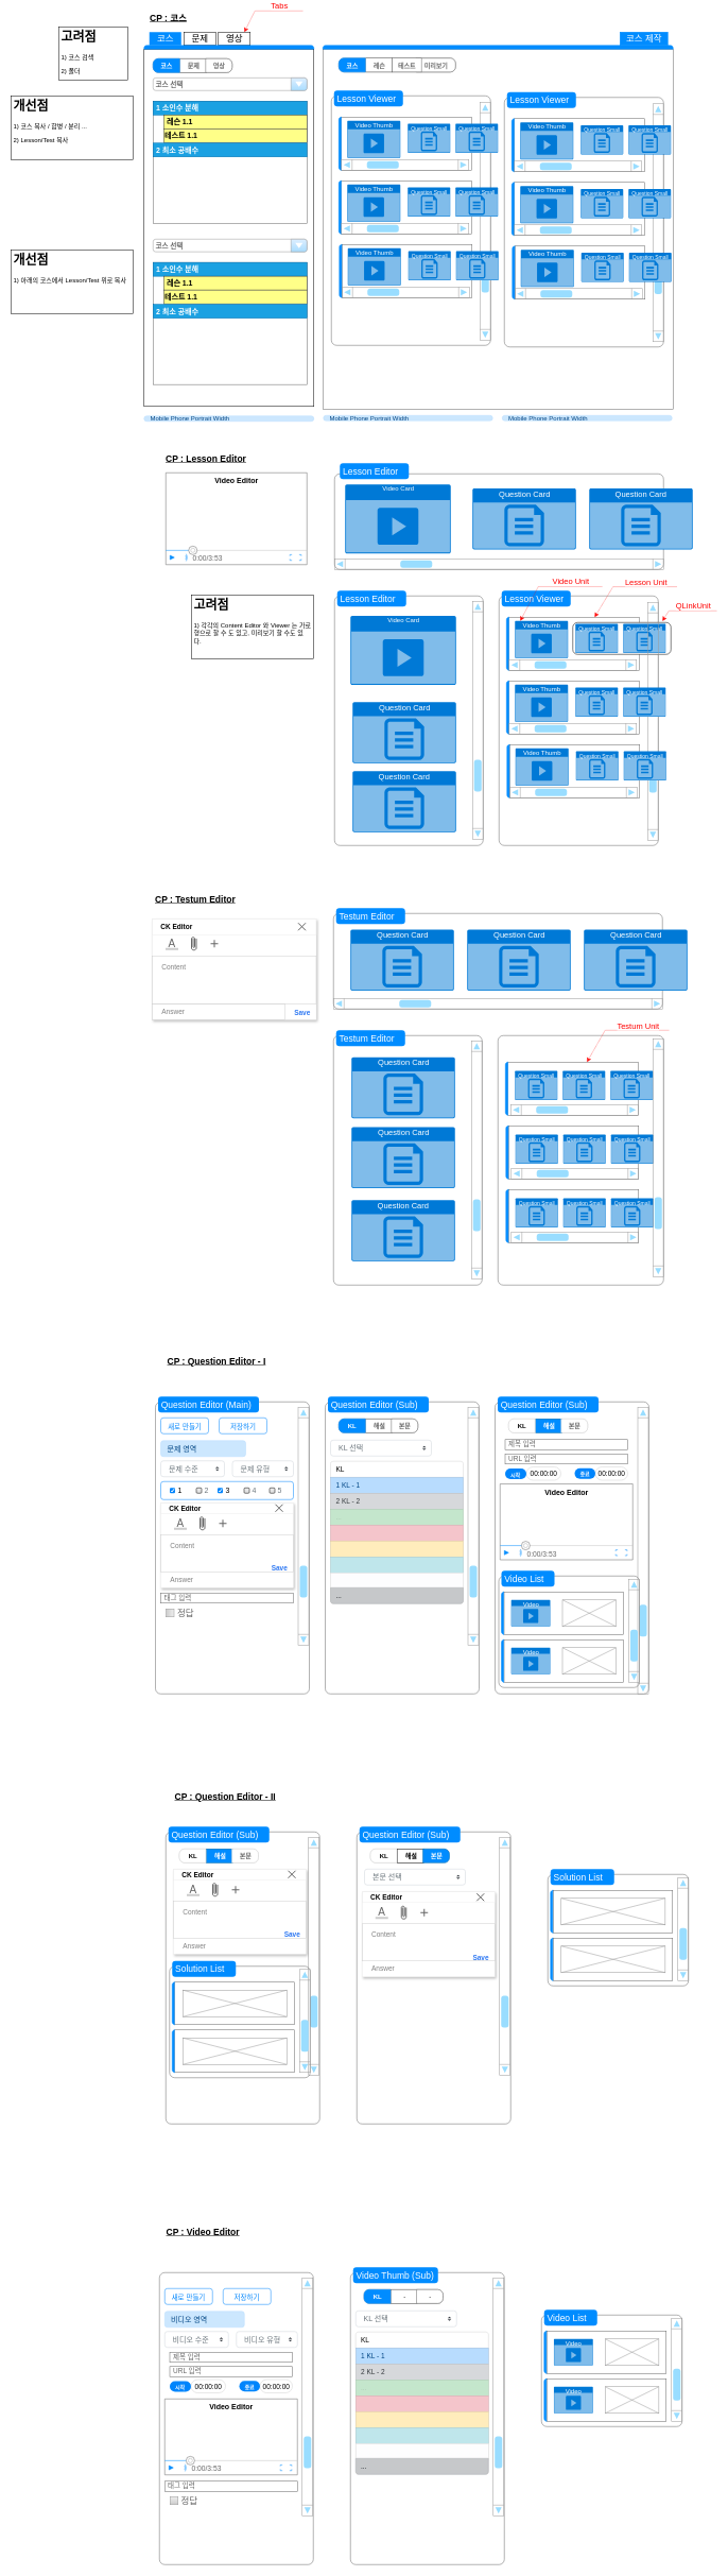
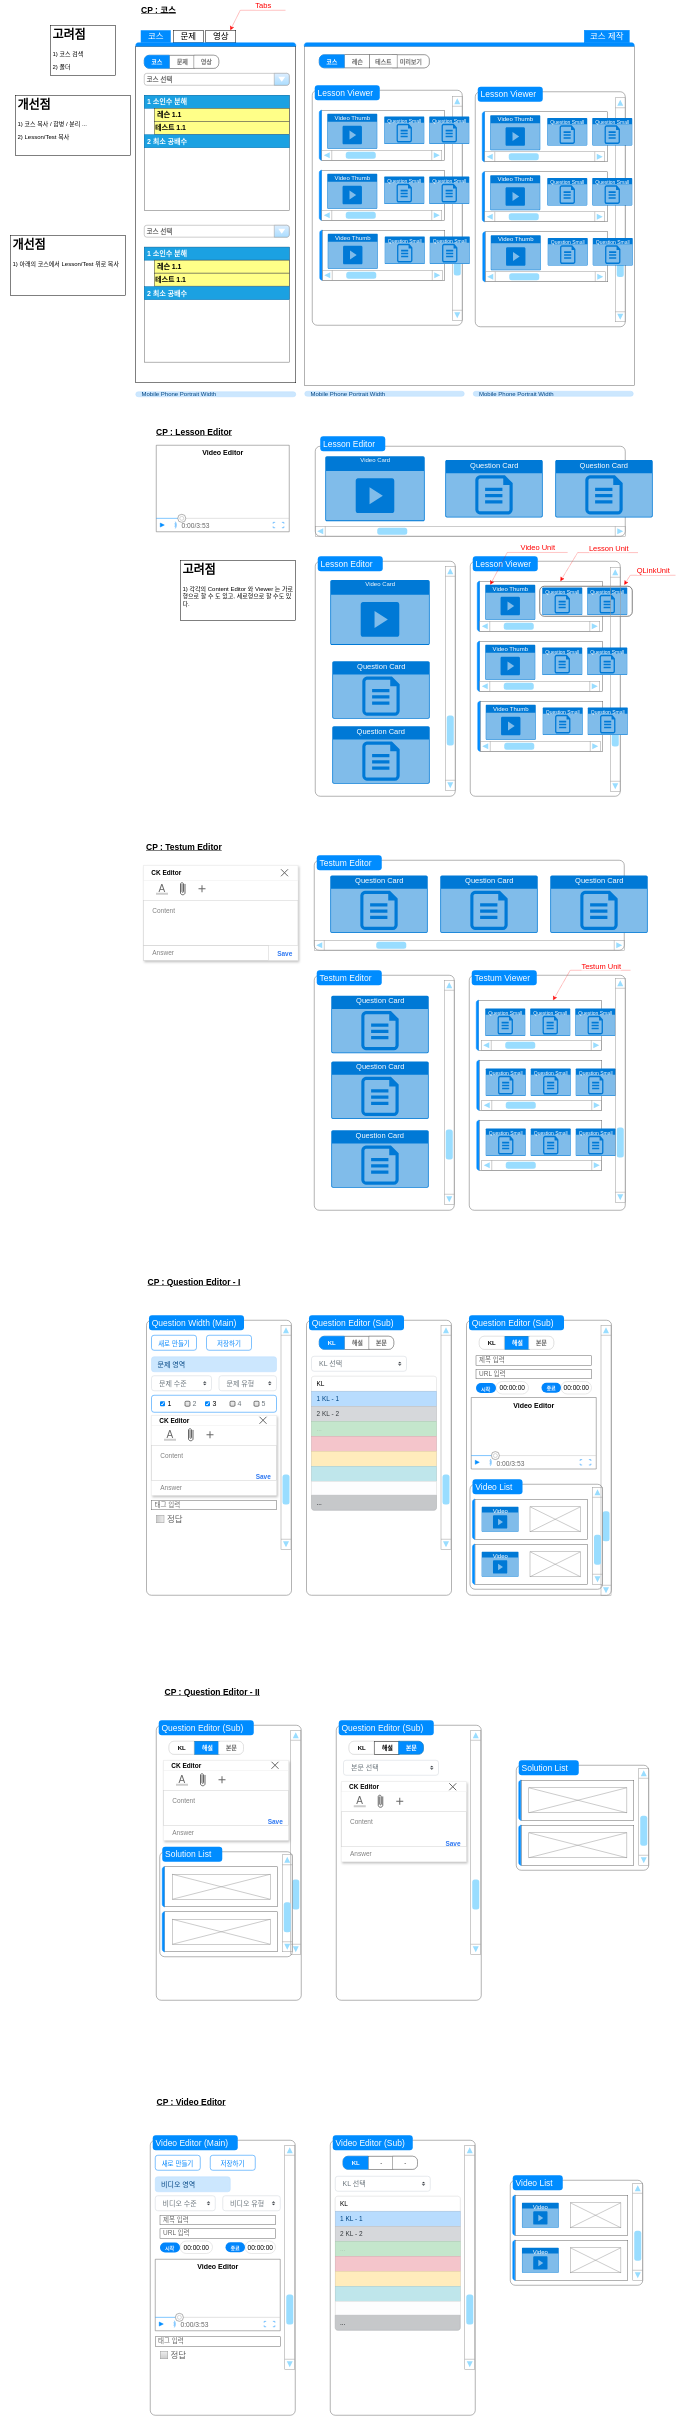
- <mxCell id="363" value="CP : 코스" style="text;html=1;strokeColor=none;fillColor=none;align=left;verticalAlign=middle;whiteSpace=wrap;rounded=0;fontStyle=5;fontSize=17;" parent="1" vertex="1"><mxGeometry x="280" y="20" width="120" height="30" as="geometry" /></mxCell>
+ <mxCell id="363" value="CP : 코스" style="text;html=1;strokeColor=none;fillColor=none;align=left;verticalAlign=middle;whiteSpace=wrap;rounded=0;fontStyle=5;fontSize=17;" parent="1" vertex="1"><mxGeometry x="280" y="5" width="120" height="30" as="geometry" /></mxCell>
- <mxCell id="374" value="&lt;h1&gt;고려점&lt;/h1&gt;&lt;p&gt;1) 코스 검색&lt;/p&gt;&lt;p&gt;2) 폴더&lt;/p&gt;" style="text;html=1;strokeColor=default;fillColor=none;spacing=5;spacingTop=-20;whiteSpace=wrap;overflow=hidden;rounded=0;fontColor=#000000;" vertex="1" parent="1"><mxGeometry x="110" y="50" width="130" height="100" as="geometry" /></mxCell>
+ <mxCell id="374" value="&lt;h1&gt;고려점&lt;/h1&gt;&lt;p&gt;1) 코스 검색&lt;/p&gt;&lt;p&gt;2) 폴더&lt;/p&gt;" style="text;html=1;strokeColor=default;fillColor=none;spacing=5;spacingTop=-20;whiteSpace=wrap;overflow=hidden;rounded=0;fontColor=#000000;" vertex="1" parent="1"><mxGeometry x="100" y="50" width="130" height="100" as="geometry" /></mxCell>
- <mxCell id="369" value="&lt;h1&gt;개선점&lt;/h1&gt;&lt;p&gt;1) 코스 복사 / 합병 / 분리 ...&lt;/p&gt;&lt;p&gt;2) Lesson/Test 복사&amp;nbsp;&lt;/p&gt;" style="text;html=1;strokeColor=default;fillColor=none;spacing=5;spacingTop=-20;whiteSpace=wrap;overflow=hidden;rounded=0;fontColor=#000000;" parent="1" vertex="1"><mxGeometry x="20" y="180" width="230" height="120" as="geometry" /></mxCell>
+ <mxCell id="369" value="&lt;h1&gt;개선점&lt;/h1&gt;&lt;p&gt;1) 코스 복사 / 합병 / 분리 ...&lt;/p&gt;&lt;p&gt;2) Lesson/Test 복사&amp;nbsp;&lt;/p&gt;" style="text;html=1;strokeColor=default;fillColor=none;spacing=5;spacingTop=-20;whiteSpace=wrap;overflow=hidden;rounded=0;fontColor=#000000;" parent="1" vertex="1"><mxGeometry x="30" y="190" width="230" height="120" as="geometry" /></mxCell>
- <mxCell id="373" value="&lt;h1&gt;고려점&lt;/h1&gt;&lt;p&gt;1) 각각의 Content Editor 와 Viewer 는 가로형으로 할 수 도 있고, 미리보기 할 수도 있다.&lt;span&gt;&amp;nbsp;&lt;/span&gt;&lt;/p&gt;" style="text;html=1;strokeColor=default;fillColor=none;spacing=5;spacingTop=-20;whiteSpace=wrap;overflow=hidden;rounded=0;fontColor=#000000;" vertex="1" parent="1"><mxGeometry x="360" y="1120" width="230" height="120" as="geometry" /></mxCell>
+ <mxCell id="373" value="&lt;h1&gt;고려점&lt;/h1&gt;&lt;p&gt;1) 각각의 Content Editor 와 Viewer 는 가로형으로 할 수 도 있고, 세로형으로 할 수도 있다.&lt;span&gt;&amp;nbsp;&lt;/span&gt;&lt;/p&gt;" style="text;html=1;strokeColor=default;fillColor=none;spacing=5;spacingTop=-20;whiteSpace=wrap;overflow=hidden;rounded=0;fontColor=#000000;" vertex="1" parent="1"><mxGeometry x="360" y="1120" width="230" height="120" as="geometry" /></mxCell>
+ <mxCell id="130" value="Testum Viewer" style="shape=rect;strokeColor=none;fillColor=#008cff;strokeWidth=1;dashed=0;rounded=1;arcSize=20;fontColor=#ffffff;fontSize=17;spacing=2;spacingTop=-2;align=left;autosize=1;spacingLeft=4;resizeWidth=0;resizeHeight=0;perimeter=none;" parent="129" vertex="1"><mxGeometry x="5" width="130" height="30" as="geometry" /></mxCell>
- <mxCell id="366" value="CP : Question Editor - I" style="text;html=1;strokeColor=none;fillColor=none;align=left;verticalAlign=middle;whiteSpace=wrap;rounded=0;fontStyle=5;fontSize=17;" parent="1" vertex="1"><mxGeometry x="312.5" y="2550" width="240" height="30" as="geometry" /></mxCell>
+ <mxCell id="366" value="CP : Question Editor - I" style="text;html=1;strokeColor=none;fillColor=none;align=left;verticalAlign=middle;whiteSpace=wrap;rounded=0;fontStyle=5;fontSize=17;" parent="1" vertex="1"><mxGeometry x="292.5" y="2550" width="240" height="30" as="geometry" /></mxCell>
- <mxCell id="158" value="Question Editor (Main)" style="shape=rect;strokeColor=none;fillColor=#008cff;strokeWidth=1;dashed=0;rounded=1;arcSize=20;fontColor=#ffffff;fontSize=17;spacing=2;spacingTop=-2;align=left;autosize=1;spacingLeft=4;resizeWidth=0;resizeHeight=0;perimeter=none;" parent="157" vertex="1"><mxGeometry x="5" width="190" height="30" as="geometry" /></mxCell>
+ <mxCell id="158" value="Question Width (Main)" style="shape=rect;strokeColor=none;fillColor=#008cff;strokeWidth=1;dashed=0;rounded=1;arcSize=20;fontColor=#ffffff;fontSize=17;spacing=2;spacingTop=-2;align=left;autosize=1;spacingLeft=4;resizeWidth=0;resizeHeight=0;perimeter=none;" parent="157" vertex="1"><mxGeometry x="5" width="190" height="30" as="geometry" /></mxCell>
- <mxCell id="160" value="&lt;font style=&quot;font-size: 14px&quot;&gt;문제 영역&lt;/font&gt;" style="html=1;shadow=0;dashed=0;shape=mxgraph.bootstrap.rrect;rSize=5;strokeColor=#B8DCFE;strokeWidth=1;fillColor=#CCE7FE;fontColor=#004583;whiteSpace=wrap;align=left;verticalAlign=middle;spacingLeft=10;fontSize=10;" parent="157" vertex="1"><mxGeometry x="10" y="83" width="160" height="30" as="geometry" /></mxCell>
+ <mxCell id="160" value="&lt;font style=&quot;font-size: 14px&quot;&gt;문제 영역&lt;/font&gt;" style="html=1;shadow=0;dashed=0;shape=mxgraph.bootstrap.rrect;rSize=5;strokeColor=#B8DCFE;strokeWidth=1;fillColor=#CCE7FE;fontColor=#004583;whiteSpace=wrap;align=left;verticalAlign=middle;spacingLeft=10;fontSize=10;" parent="157" vertex="1"><mxGeometry x="10" y="83" width="250" height="30" as="geometry" /></mxCell>
+ <mxCell id="264" value="Video Editor (Main)" style="shape=rect;strokeColor=none;fillColor=#008cff;strokeWidth=1;dashed=0;rounded=1;arcSize=20;fontColor=#ffffff;fontSize=17;spacing=2;spacingTop=-2;align=left;autosize=1;spacingLeft=4;resizeWidth=0;resizeHeight=0;perimeter=none;" parent="263" vertex="1"><mxGeometry x="5" width="170" height="30" as="geometry" /></mxCell>
- <mxCell id="285" value="Video Thumb (Sub)" style="shape=rect;strokeColor=none;fillColor=#008cff;strokeWidth=1;dashed=0;rounded=1;arcSize=20;fontColor=#ffffff;fontSize=17;spacing=2;spacingTop=-2;align=left;autosize=1;spacingLeft=4;resizeWidth=0;resizeHeight=0;perimeter=none;" parent="284" vertex="1"><mxGeometry x="5" width="160" height="30" as="geometry" /></mxCell>
+ <mxCell id="285" value="Video Editor (Sub)" style="shape=rect;strokeColor=none;fillColor=#008cff;strokeWidth=1;dashed=0;rounded=1;arcSize=20;fontColor=#ffffff;fontSize=17;spacing=2;spacingTop=-2;align=left;autosize=1;spacingLeft=4;resizeWidth=0;resizeHeight=0;perimeter=none;" parent="284" vertex="1"><mxGeometry x="5" width="160" height="30" as="geometry" /></mxCell>
